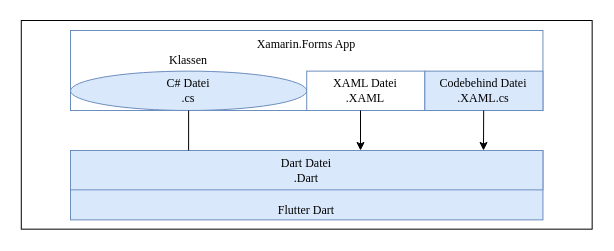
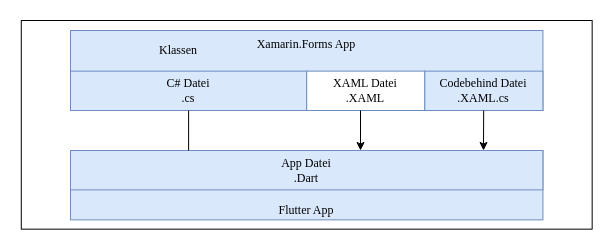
- <mxCell id="8" value="Klassen" style="text;html=1;strokeColor=none;fillColor=none;align=center;verticalAlign=middle;whiteSpace=wrap;rounded=0;fontFamily=Times New Roman;" vertex="1" parent="1"><mxGeometry x="122.11" y="50" width="132" height="20" as="geometry" /></mxCell>
+ <mxCell id="8" value="Klassen" style="text;html=1;strokeColor=none;fillColor=none;align=center;verticalAlign=middle;whiteSpace=wrap;rounded=0;fontFamily=Times New Roman;" vertex="1" parent="1"><mxGeometry x="112.11" y="40" width="132" height="20" as="geometry" /></mxCell>
- <mxCell id="4" value="Xamarin.Forms App" style="rounded=0;whiteSpace=wrap;html=1;verticalAlign=top;fontFamily=Times New Roman;fillColor=#ffffff;strokeColor=#6c8ebf;" vertex="1" parent="1"><mxGeometry x="70" y="30" width="472.44" height="80" as="geometry" /></mxCell>
+ <mxCell id="4" value="Xamarin.Forms App" style="rounded=0;whiteSpace=wrap;html=1;verticalAlign=top;fontFamily=Times New Roman;fillColor=#dae8fc;strokeColor=#6c8ebf;" vertex="1" parent="1"><mxGeometry x="70" y="30" width="472.44" height="80" as="geometry" /></mxCell>
- <mxCell id="5" value="C# Datei&lt;br&gt;.cs" style="ellipse;whiteSpace=wrap;html=1;fontFamily=Times New Roman;fillColor=#dae8fc;strokeColor=#6c8ebf;" vertex="1" parent="1"><mxGeometry x="70" y="70.63" width="236.22" height="39.37" as="geometry" /></mxCell>
+ <mxCell id="5" value="C# Datei&lt;br&gt;.cs" style="rounded=0;whiteSpace=wrap;html=1;fontFamily=Times New Roman;fillColor=#dae8fc;strokeColor=#6c8ebf;" vertex="1" parent="1"><mxGeometry x="70" y="70.63" width="236.22" height="39.37" as="geometry" /></mxCell>
- <mxCell id="9" value="Dart Datei&lt;br&gt;.Dart" style="rounded=0;whiteSpace=wrap;html=1;fontFamily=Times New Roman;fillColor=#dae8fc;strokeColor=#6c8ebf;" vertex="1" parent="1"><mxGeometry x="70" y="150" width="472.44" height="39.37" as="geometry" /></mxCell>
+ <mxCell id="9" value="App Datei&lt;br&gt;.Dart" style="rounded=0;whiteSpace=wrap;html=1;fontFamily=Times New Roman;fillColor=#dae8fc;strokeColor=#6c8ebf;" vertex="1" parent="1"><mxGeometry x="70" y="150" width="472.44" height="39.37" as="geometry" /></mxCell>
- <mxCell id="3" value="Flutter Dart" style="rounded=0;whiteSpace=wrap;html=1;fontFamily=Times New Roman;verticalAlign=bottom;fillColor=#dae8fc;strokeColor=#6c8ebf;" vertex="1" parent="1"><mxGeometry x="70" y="150" width="472.44" height="69.37" as="geometry" /></mxCell>
+ <mxCell id="3" value="Flutter App" style="rounded=0;whiteSpace=wrap;html=1;fontFamily=Times New Roman;verticalAlign=bottom;fillColor=#dae8fc;strokeColor=#6c8ebf;" vertex="1" parent="1"><mxGeometry x="70" y="150" width="472.44" height="69.37" as="geometry" /></mxCell>
